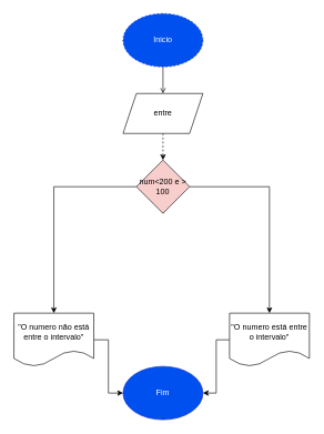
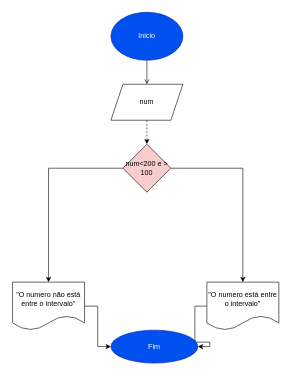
- <mxCell id="3" value="Inicio" style="ellipse;whiteSpace=wrap;html=1;fillColor=#0050ef;fontColor=#ffffff;strokeColor=#001DBC;dashed=1;" vertex="1" parent="1"><mxGeometry x="184" y="20" width="120" height="80" as="geometry" /></mxCell>
+ <mxCell id="3" value="Inicio" style="ellipse;whiteSpace=wrap;html=1;fillColor=#0050ef;fontColor=#ffffff;strokeColor=#001DBC;" vertex="1" parent="1"><mxGeometry x="184" y="20" width="120" height="80" as="geometry" /></mxCell>
- <mxCell id="5" value="entre" style="shape=parallelogram;perimeter=parallelogramPerimeter;whiteSpace=wrap;html=1;fixedSize=1;" vertex="1" parent="1"><mxGeometry x="184" y="140" width="120" height="60" as="geometry" /></mxCell>
+ <mxCell id="5" value="num" style="shape=parallelogram;perimeter=parallelogramPerimeter;whiteSpace=wrap;html=1;fixedSize=1;" vertex="1" parent="1"><mxGeometry x="184" y="140" width="120" height="60" as="geometry" /></mxCell>
- <mxCell id="14" value="Fim" style="ellipse;whiteSpace=wrap;html=1;fillColor=#0050ef;fontColor=#ffffff;strokeColor=#001DBC;" vertex="1" parent="1"><mxGeometry x="184" y="550" width="120" height="80" as="geometry" /></mxCell>
+ <mxCell id="14" value="Fim" style="ellipse;whiteSpace=wrap;html=1;fillColor=#0050ef;fontColor=#ffffff;strokeColor=#001DBC;" vertex="1" parent="1"><mxGeometry x="184" y="550" width="145" height="55" as="geometry" /></mxCell>
